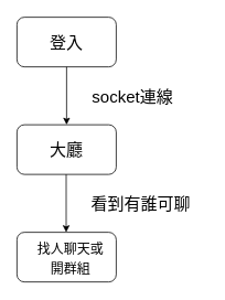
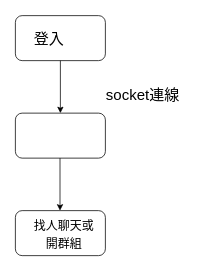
- <mxCell id="3" value="&lt;font style=&quot;font-size: 20px;&quot;&gt;登入&lt;/font&gt;" style="text;html=1;strokeColor=none;fillColor=none;align=center;verticalAlign=middle;whiteSpace=wrap;rounded=0;" vertex="1" parent="1"><mxGeometry x="45" y="32.5" width="70" height="35" as="geometry" /></mxCell>
+ <mxCell id="3" value="&lt;font style=&quot;font-size: 20px;&quot;&gt;登入&lt;/font&gt;" style="text;html=1;strokeColor=none;fillColor=none;align=center;verticalAlign=middle;whiteSpace=wrap;rounded=0;" vertex="1" parent="1"><mxGeometry x="30" y="32.5" width="70" height="35" as="geometry" /></mxCell>
- <mxCell id="5" value="socket連線" style="text;html=1;strokeColor=none;fillColor=none;align=center;verticalAlign=middle;whiteSpace=wrap;rounded=0;fontSize=20;" vertex="1" parent="1"><mxGeometry x="100" y="100" width="120" height="30" as="geometry" /></mxCell>
+ <mxCell id="5" value="socket連線" style="text;html=1;strokeColor=none;fillColor=none;align=center;verticalAlign=middle;whiteSpace=wrap;rounded=0;fontSize=20;" vertex="1" parent="1"><mxGeometry x="130" y="110" width="120" height="30" as="geometry" /></mxCell>
- <mxCell id="7" value="大廳" style="text;html=1;strokeColor=none;fillColor=none;align=center;verticalAlign=middle;whiteSpace=wrap;rounded=0;fontSize=20;" vertex="1" parent="1"><mxGeometry x="50" y="165" width="60" height="30" as="geometry" /></mxCell>
- <mxCell id="8" value="看到有誰可聊" style="text;html=1;strokeColor=none;fillColor=none;align=center;verticalAlign=middle;whiteSpace=wrap;rounded=0;fontSize=20;" vertex="1" parent="1"><mxGeometry x="90" y="230" width="160" height="30" as="geometry" /></mxCell>
